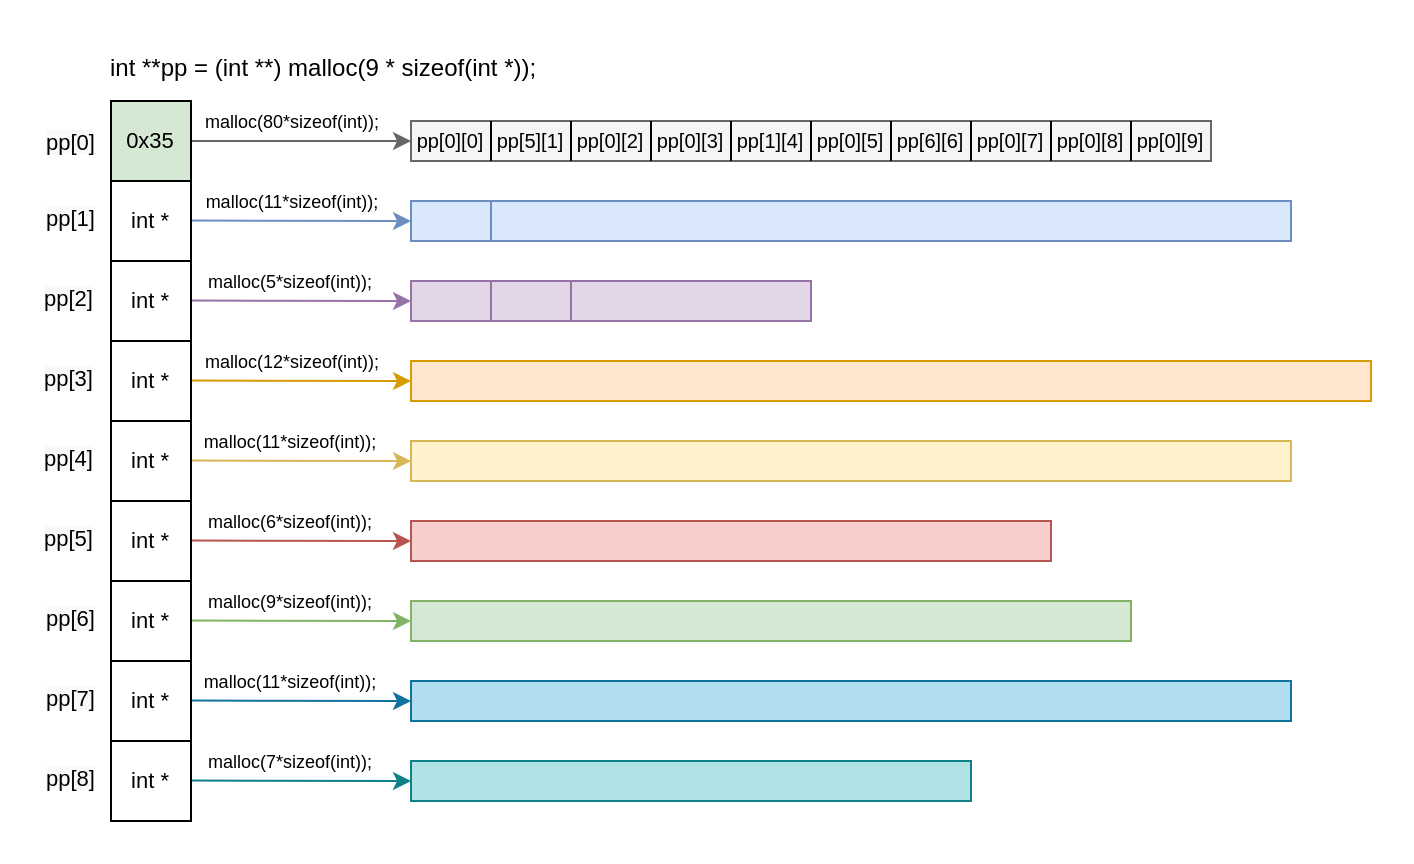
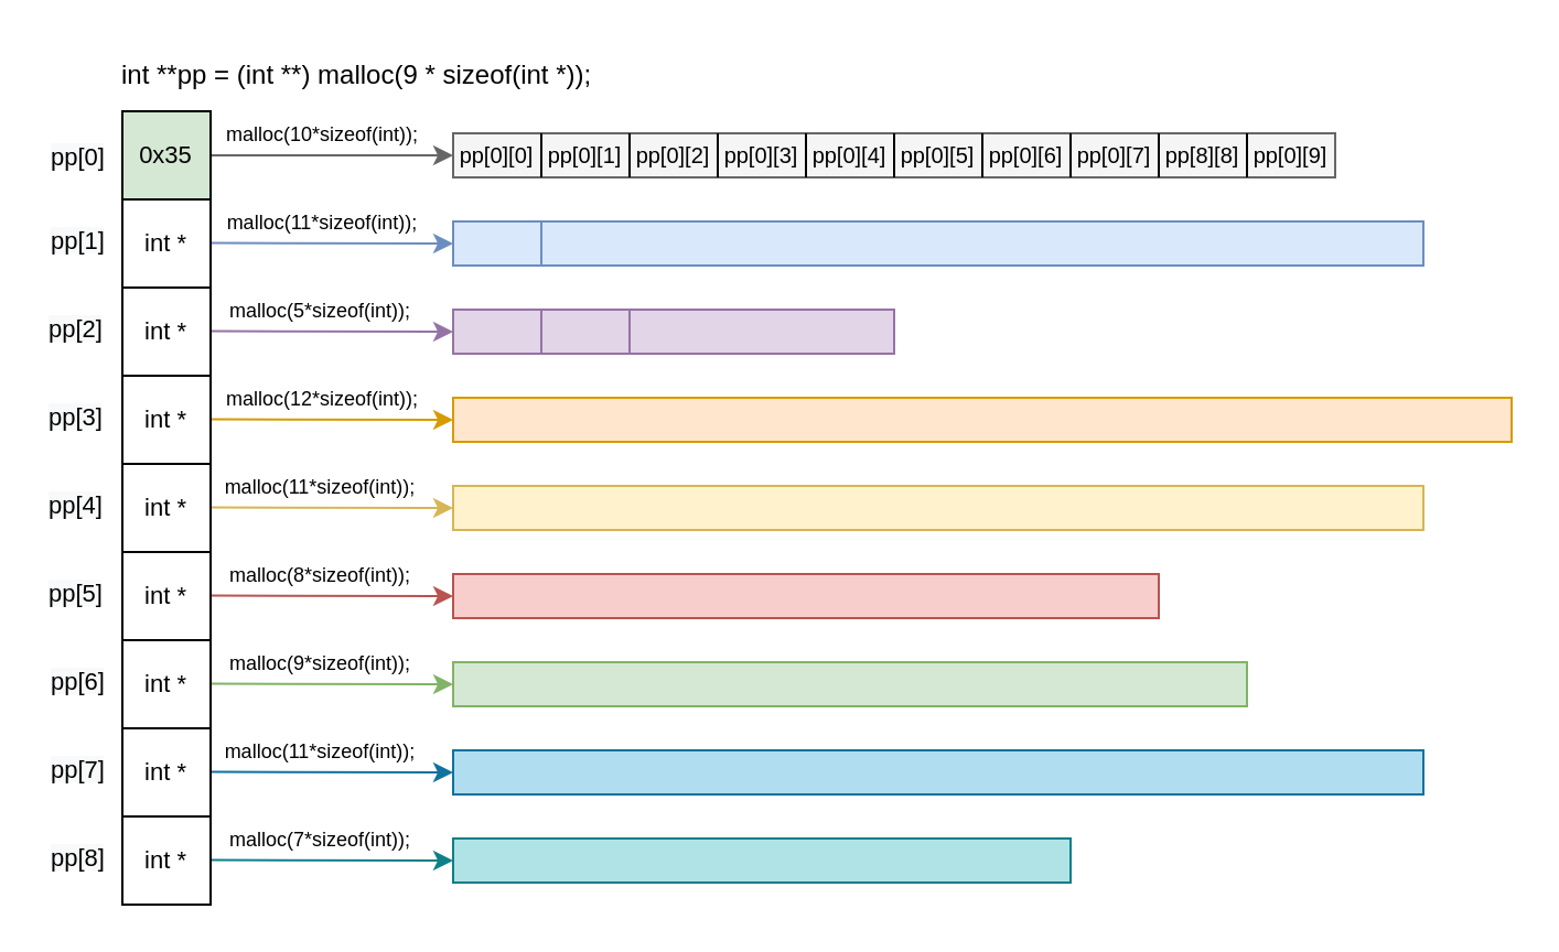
- <mxCell id="59" value="&lt;font color=&quot;#000000&quot; style=&quot;font-size: 9px&quot;&gt;malloc(80*sizeof(int));&lt;/font&gt;" style="text;html=1;strokeColor=none;fillColor=none;align=center;verticalAlign=middle;whiteSpace=wrap;rounded=0;fontColor=#E6E6E6;" vertex="1" parent="1"><mxGeometry x="96" y="50" width="100" height="20" as="geometry" /></mxCell>
+ <mxCell id="59" value="&lt;font color=&quot;#000000&quot; style=&quot;font-size: 9px&quot;&gt;malloc(10*sizeof(int));&lt;/font&gt;" style="text;html=1;strokeColor=none;fillColor=none;align=center;verticalAlign=middle;whiteSpace=wrap;rounded=0;fontColor=#E6E6E6;" vertex="1" parent="1"><mxGeometry x="96" y="50" width="100" height="20" as="geometry" /></mxCell>
- <mxCell id="69" value="pp[5][1]" style="text;html=1;strokeColor=none;fillColor=none;align=center;verticalAlign=middle;whiteSpace=wrap;rounded=0;fontSize=10;" vertex="1" parent="1"><mxGeometry x="245" y="60" width="40" height="20" as="geometry" /></mxCell>
+ <mxCell id="69" value="pp[0][1]" style="text;html=1;strokeColor=none;fillColor=none;align=center;verticalAlign=middle;whiteSpace=wrap;rounded=0;fontSize=10;" vertex="1" parent="1"><mxGeometry x="245" y="60" width="40" height="20" as="geometry" /></mxCell>
- <mxCell id="72" value="pp[1][4]" style="text;html=1;strokeColor=none;fillColor=none;align=center;verticalAlign=middle;whiteSpace=wrap;rounded=0;fontSize=10;" vertex="1" parent="1"><mxGeometry x="365" y="60" width="40" height="20" as="geometry" /></mxCell>
+ <mxCell id="72" value="pp[0][4]" style="text;html=1;strokeColor=none;fillColor=none;align=center;verticalAlign=middle;whiteSpace=wrap;rounded=0;fontSize=10;" vertex="1" parent="1"><mxGeometry x="365" y="60" width="40" height="20" as="geometry" /></mxCell>
- <mxCell id="74" value="pp[6][6]" style="text;html=1;strokeColor=none;fillColor=none;align=center;verticalAlign=middle;whiteSpace=wrap;rounded=0;fontSize=10;" vertex="1" parent="1"><mxGeometry x="445" y="60" width="40" height="20" as="geometry" /></mxCell>
+ <mxCell id="74" value="pp[0][6]" style="text;html=1;strokeColor=none;fillColor=none;align=center;verticalAlign=middle;whiteSpace=wrap;rounded=0;fontSize=10;" vertex="1" parent="1"><mxGeometry x="445" y="60" width="40" height="20" as="geometry" /></mxCell>
- <mxCell id="76" value="pp[0][8]" style="text;html=1;strokeColor=none;fillColor=none;align=center;verticalAlign=middle;whiteSpace=wrap;rounded=0;fontSize=10;" vertex="1" parent="1"><mxGeometry x="525" y="60" width="40" height="20" as="geometry" /></mxCell>
+ <mxCell id="76" value="pp[8][8]" style="text;html=1;strokeColor=none;fillColor=none;align=center;verticalAlign=middle;whiteSpace=wrap;rounded=0;fontSize=10;" vertex="1" parent="1"><mxGeometry x="525" y="60" width="40" height="20" as="geometry" /></mxCell>
- <mxCell id="64" value="&lt;font color=&quot;#000000&quot; style=&quot;font-size: 9px&quot;&gt;malloc(6*sizeof(int));&lt;/font&gt;" style="text;html=1;strokeColor=none;fillColor=none;align=center;verticalAlign=middle;whiteSpace=wrap;rounded=0;fontColor=#E6E6E6;" vertex="1" parent="1"><mxGeometry x="95" y="250" width="100" height="20" as="geometry" /></mxCell>
+ <mxCell id="64" value="&lt;font color=&quot;#000000&quot; style=&quot;font-size: 9px&quot;&gt;malloc(8*sizeof(int));&lt;/font&gt;" style="text;html=1;strokeColor=none;fillColor=none;align=center;verticalAlign=middle;whiteSpace=wrap;rounded=0;fontColor=#E6E6E6;" vertex="1" parent="1"><mxGeometry x="95" y="250" width="100" height="20" as="geometry" /></mxCell>
